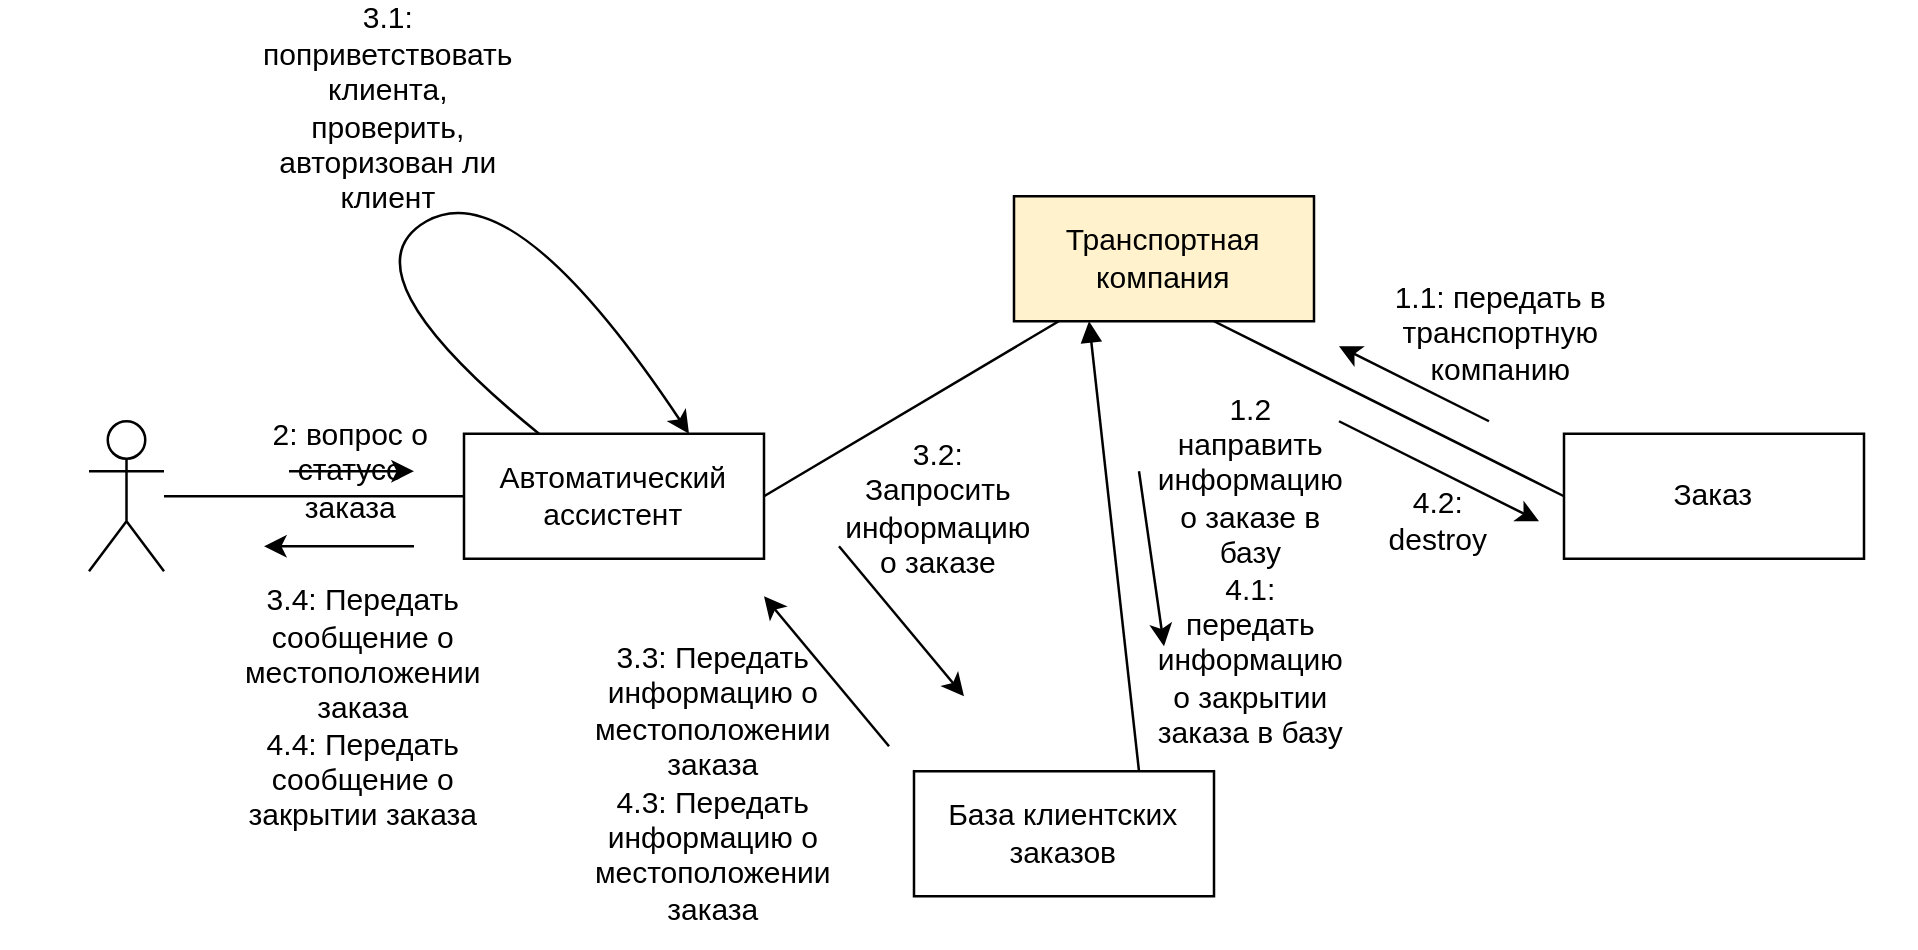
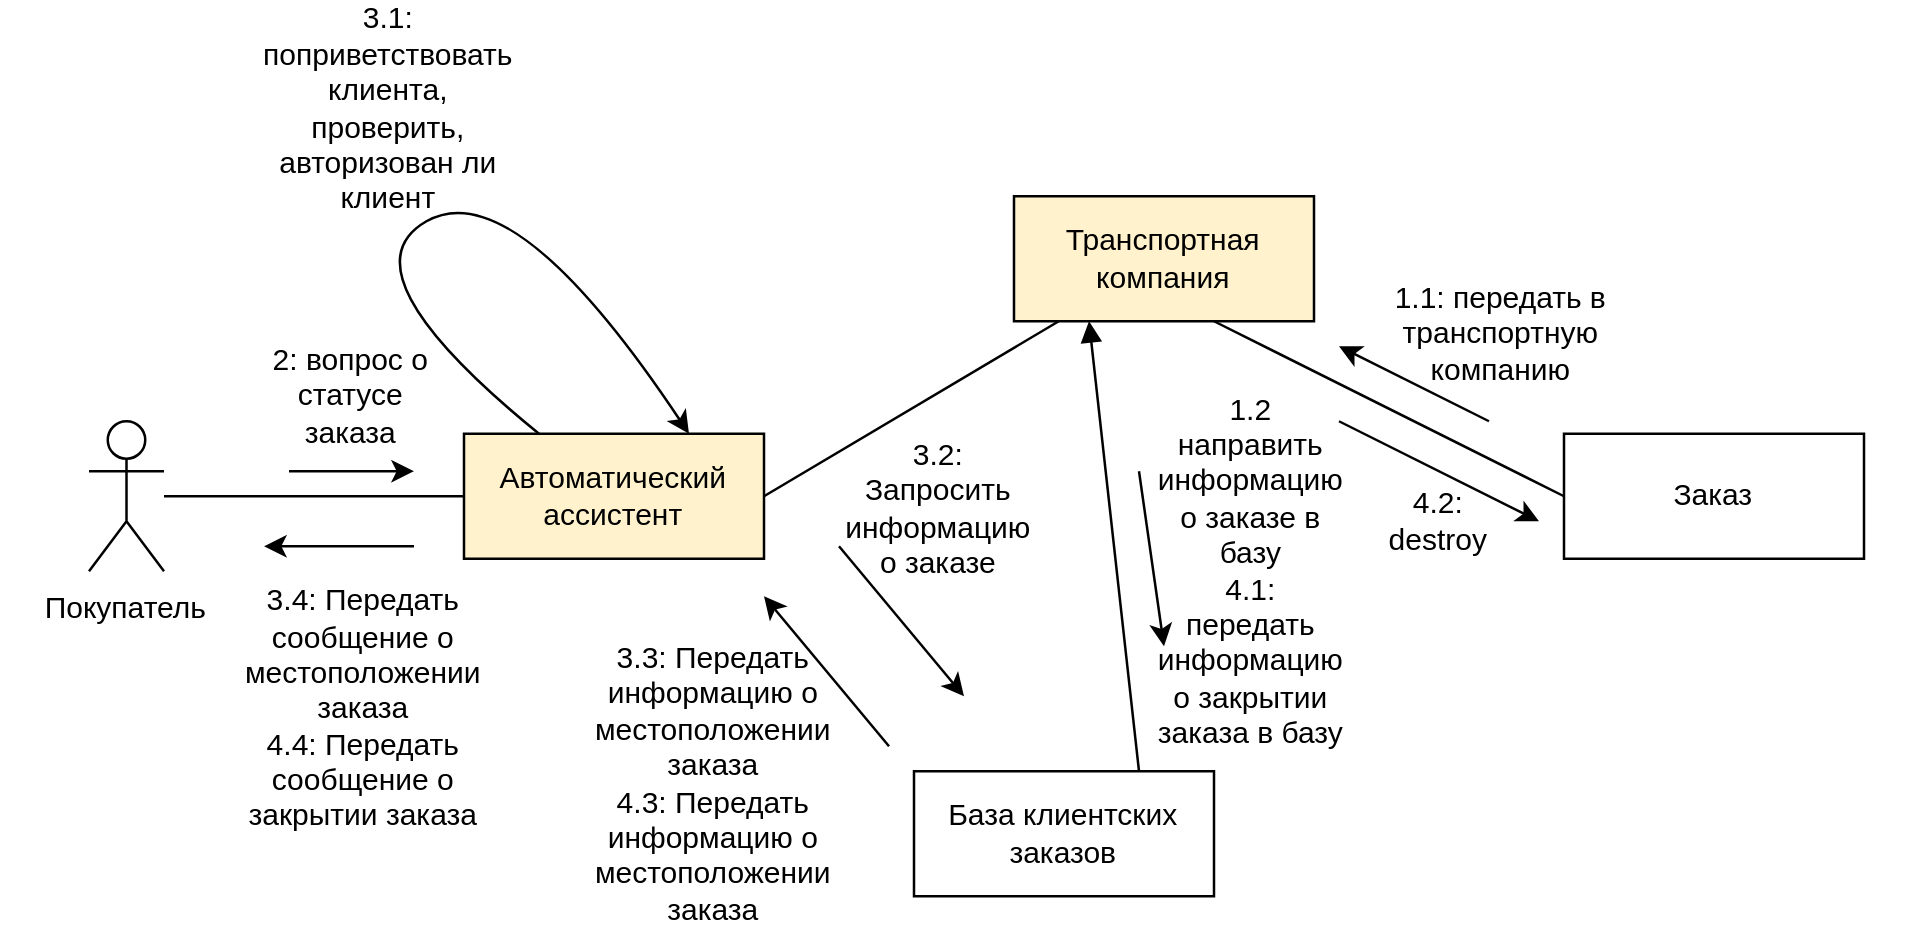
- <mxCell id="10" value="2: вопрос о статусе заказа" style="text;html=1;strokeColor=none;fillColor=none;align=center;verticalAlign=middle;whiteSpace=wrap;rounded=0;" parent="1" vertex="1"><mxGeometry x="105" y="165" width="70" height="30" as="geometry" /></mxCell>
+ <mxCell id="10" value="2: вопрос о статусе заказа" style="text;html=1;strokeColor=none;fillColor=none;align=center;verticalAlign=middle;whiteSpace=wrap;rounded=0;" parent="1" vertex="1"><mxGeometry x="105" y="135" width="70" height="30" as="geometry" /></mxCell>
- <mxCell id="6" value="Автоматический ассистент" style="rounded=0;whiteSpace=wrap;html=1;" parent="1" vertex="1"><mxGeometry x="185" y="165" width="120" height="50" as="geometry" /></mxCell>
+ <mxCell id="6" value="Автоматический ассистент" style="rounded=0;whiteSpace=wrap;html=1;fillColor=#fff2cc;" parent="1" vertex="1"><mxGeometry x="185" y="165" width="120" height="50" as="geometry" /></mxCell>
+ <mxCell id="4" value="Покупатель" style="text;html=1;strokeColor=none;fillColor=none;align=center;verticalAlign=middle;whiteSpace=wrap;rounded=0;" parent="1" vertex="1"><mxGeometry x="20" y="220" width="60" height="30" as="geometry" /></mxCell>
